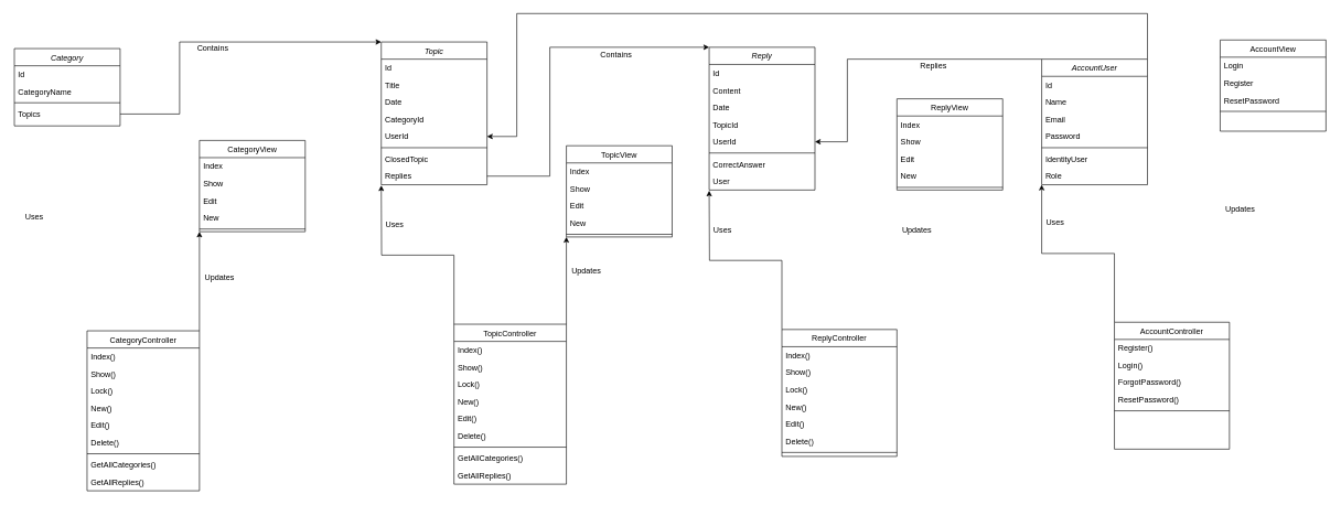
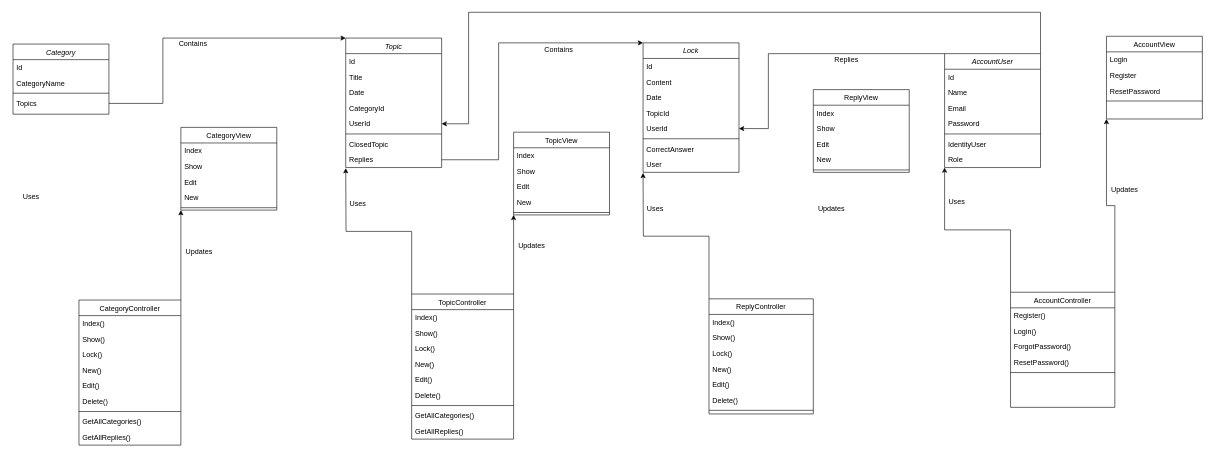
- <mxCell id="31" value="Reply" style="swimlane;fontStyle=2;align=center;verticalAlign=top;childLayout=stackLayout;horizontal=1;startSize=26;horizontalStack=0;resizeParent=1;resizeLast=0;collapsible=1;marginBottom=0;rounded=0;shadow=0;strokeWidth=1;" vertex="1" parent="1"><mxGeometry x="1071" y="71" width="160" height="216" as="geometry"><mxRectangle x="230" y="140" width="160" height="26" as="alternateBounds" /></mxGeometry></mxCell>
+ <mxCell id="31" value="Lock" style="swimlane;fontStyle=2;align=center;verticalAlign=top;childLayout=stackLayout;horizontal=1;startSize=26;horizontalStack=0;resizeParent=1;resizeLast=0;collapsible=1;marginBottom=0;rounded=0;shadow=0;strokeWidth=1;" vertex="1" parent="1"><mxGeometry x="1071" y="71" width="160" height="216" as="geometry"><mxRectangle x="230" y="140" width="160" height="26" as="alternateBounds" /></mxGeometry></mxCell>
+ <mxCell id="99" style="edgeStyle=orthogonalEdgeStyle;rounded=0;orthogonalLoop=1;jettySize=auto;html=1;exitX=1;exitY=0;exitDx=0;exitDy=0;entryX=0;entryY=1;entryDx=0;entryDy=0;" edge="1" source="100" target="93" parent="1"><mxGeometry relative="1" as="geometry" /></mxCell>
